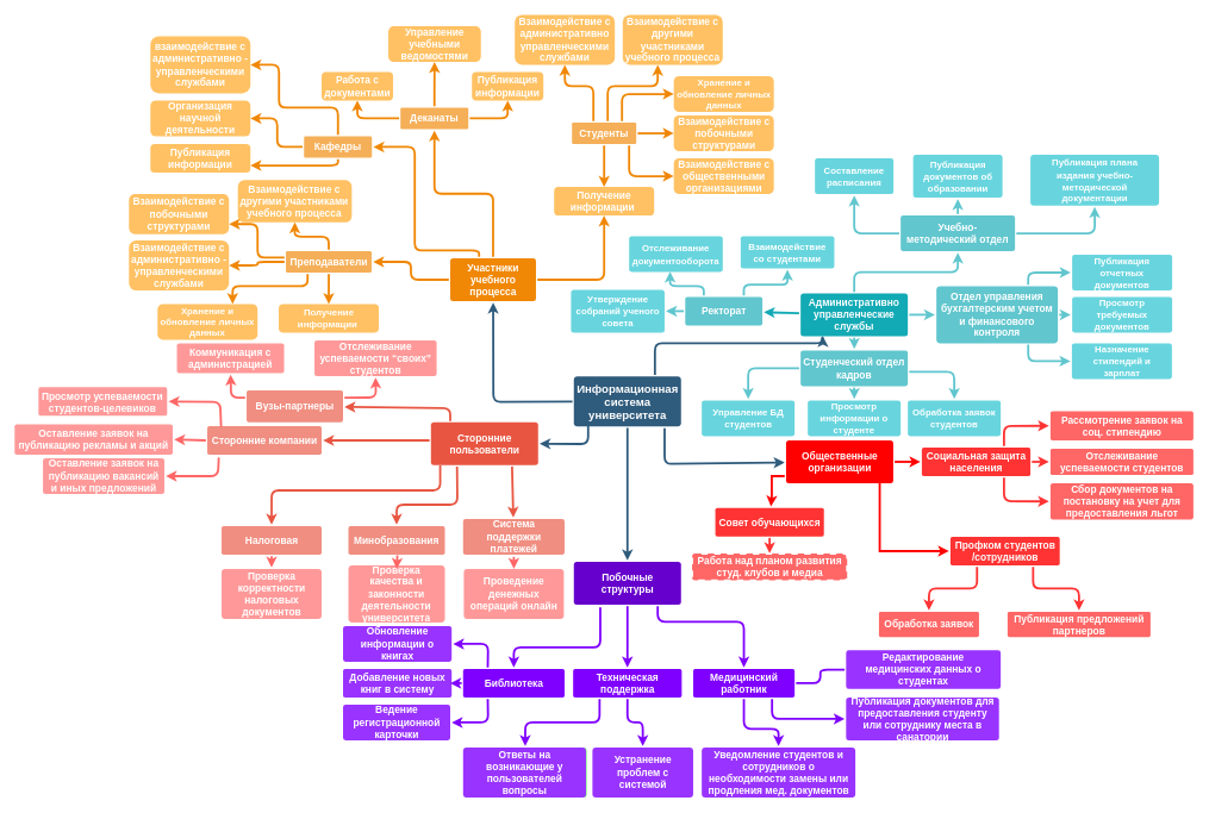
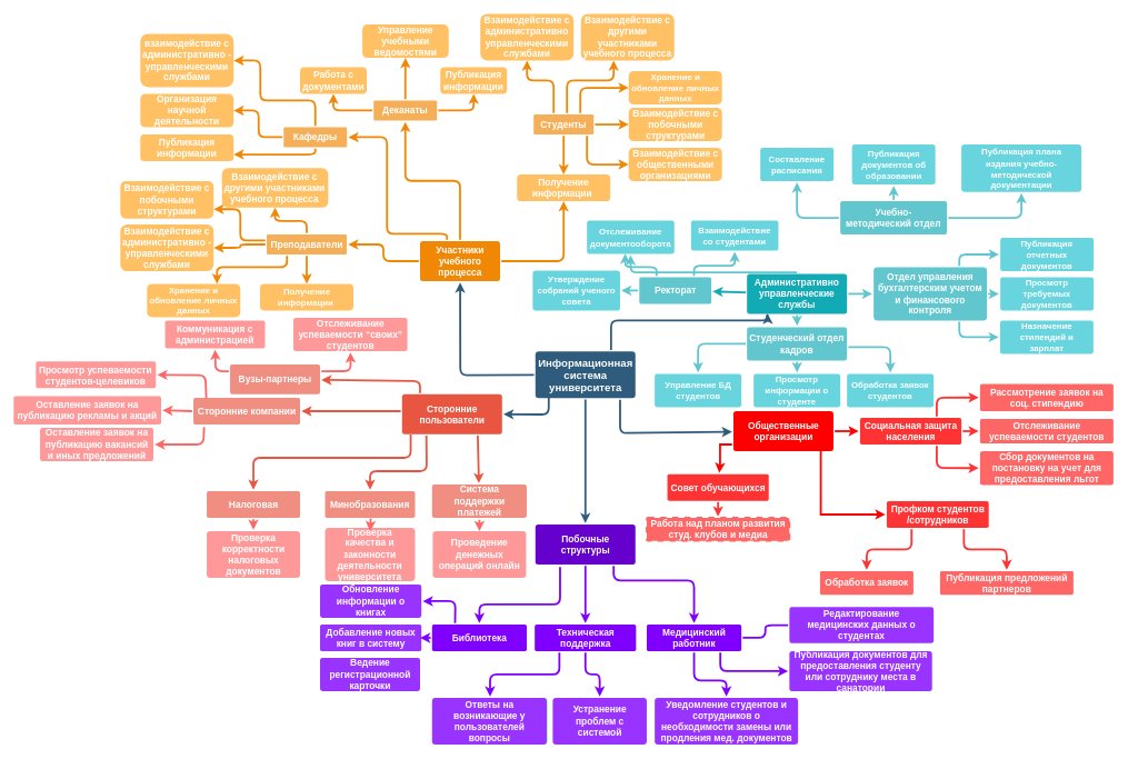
- <mxCell id="42" style="edgeStyle=orthogonalEdgeStyle;rounded=1;comic=0;orthogonalLoop=1;jettySize=auto;html=1;exitX=0.5;exitY=0;exitDx=0;exitDy=0;entryX=0.5;entryY=1;entryDx=0;entryDy=0;strokeColor=#61C6CE;strokeWidth=3;" edge="1" parent="1" source="43" target="51"><mxGeometry relative="1" as="geometry" /></mxCell>
+ <mxCell id="42" style="edgeStyle=orthogonalEdgeStyle;rounded=1;comic=0;orthogonalLoop=1;jettySize=auto;html=1;exitX=0.5;exitY=0;exitDx=0;exitDy=0;strokeColor=#61C6CE;strokeWidth=3;" edge="1" parent="1" source="43" target="96"><mxGeometry relative="1" as="geometry" /></mxCell>
- <mxCell id="87" value="" style="edgeStyle=none;rounded=1;jumpStyle=none;html=1;shadow=0;labelBackgroundColor=none;startArrow=none;startFill=0;jettySize=auto;orthogonalLoop=1;strokeColor=#7F00FF;strokeWidth=3;fontFamily=Helvetica;fontSize=14;fontColor=#FFFFFF;spacing=5;fontStyle=1;fillColor=#00FF00;exitX=0.25;exitY=1;exitDx=0;exitDy=0;entryX=1;entryY=0.5;entryDx=0;entryDy=0;" edge="1" parent="1" source="64" target="84"><mxGeometry relative="1" as="geometry"><mxPoint x="752.62" y="966" as="sourcePoint" /><mxPoint x="633.62" y="992" as="targetPoint" /><Array as="points"><mxPoint x="682.62" y="1011" /></Array></mxGeometry></mxCell>
